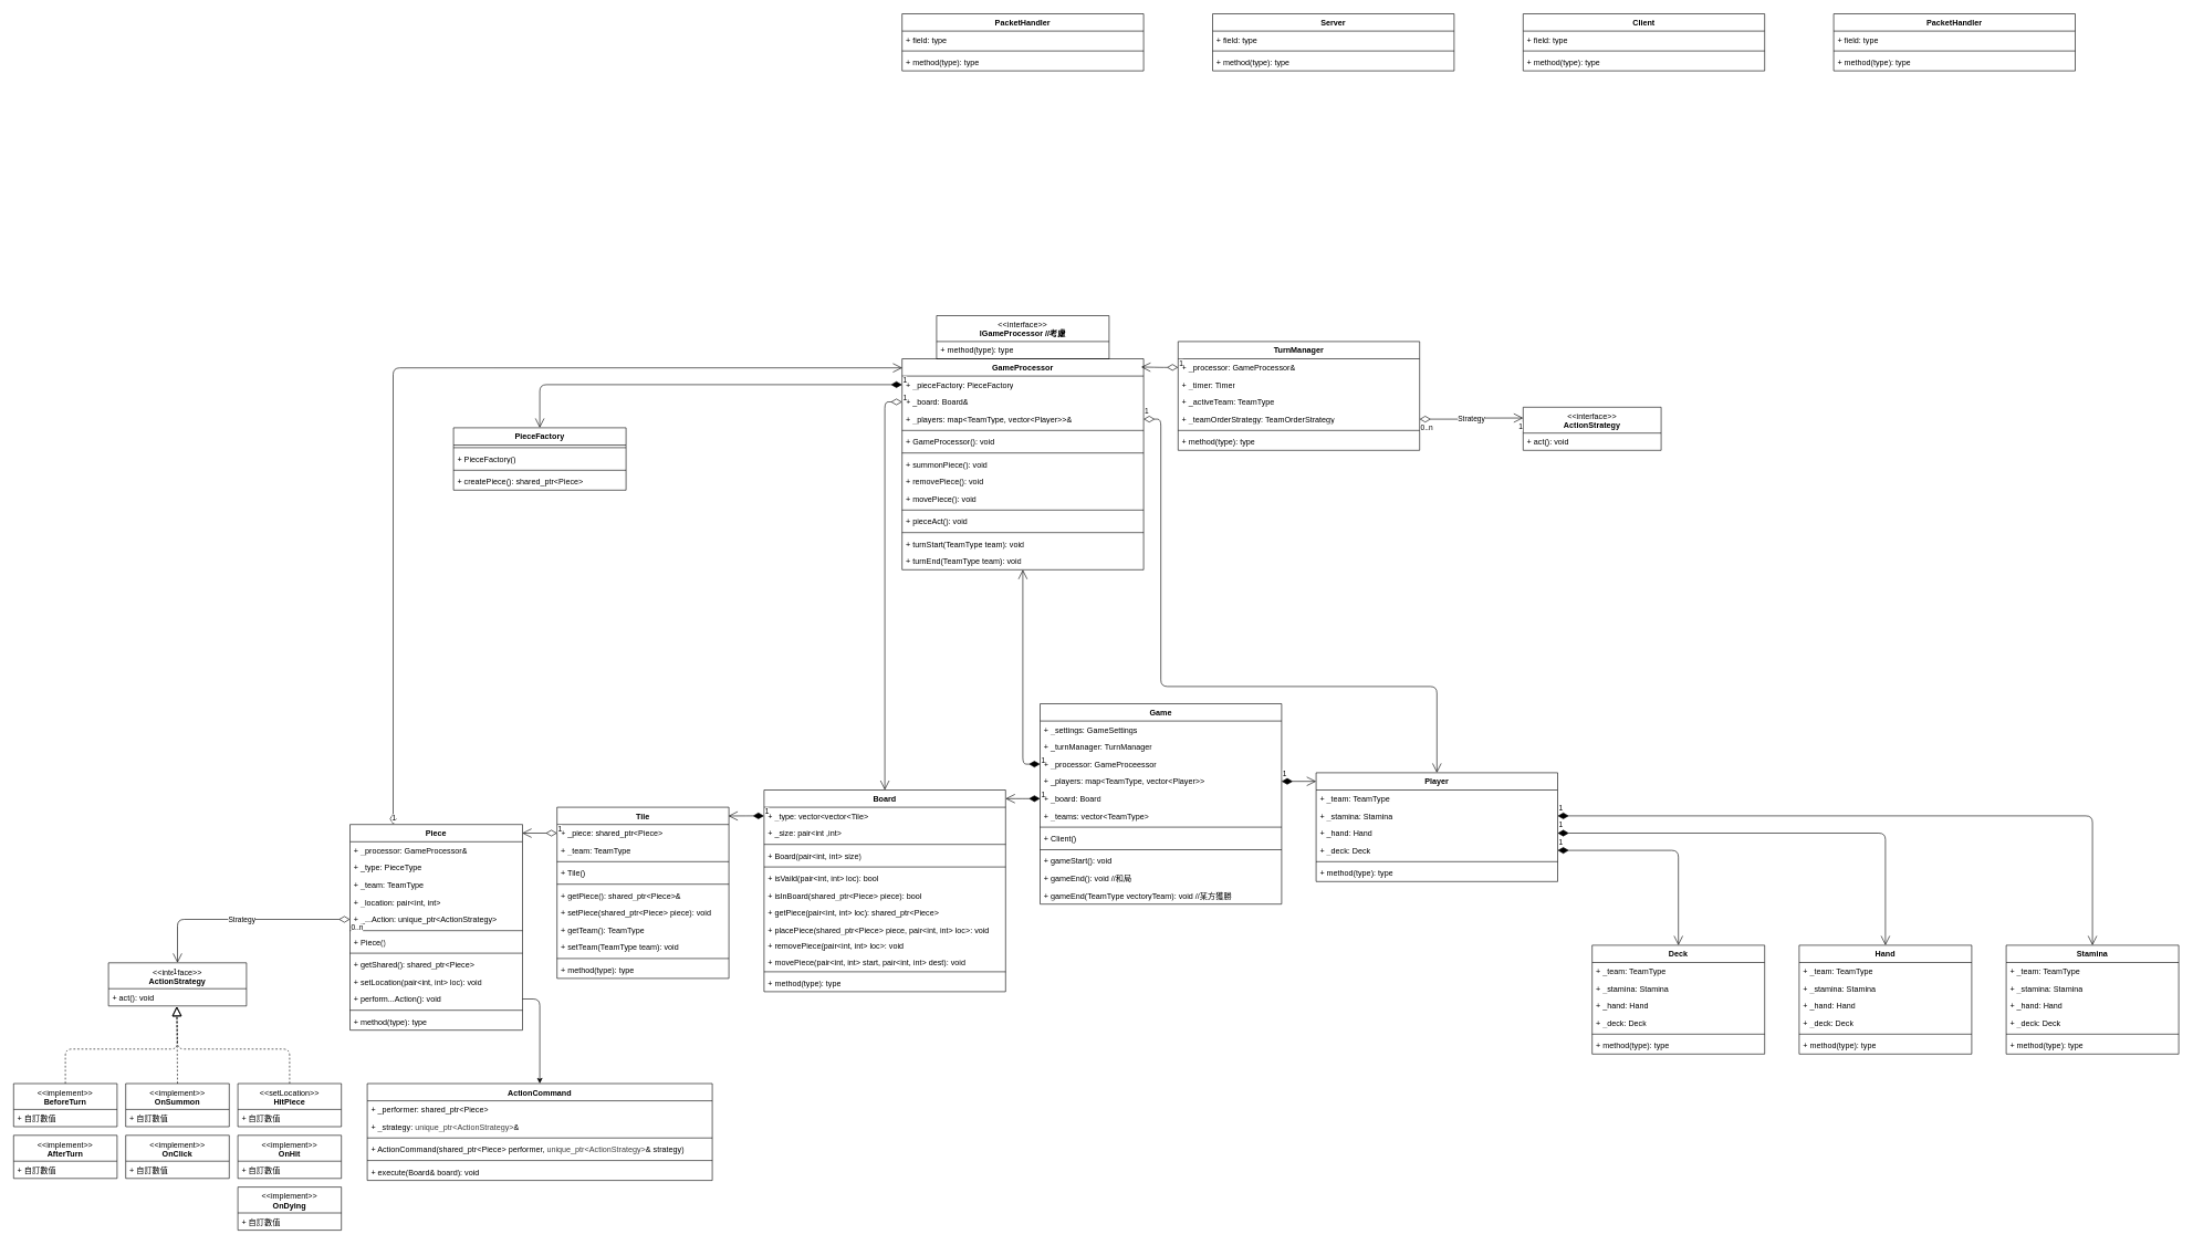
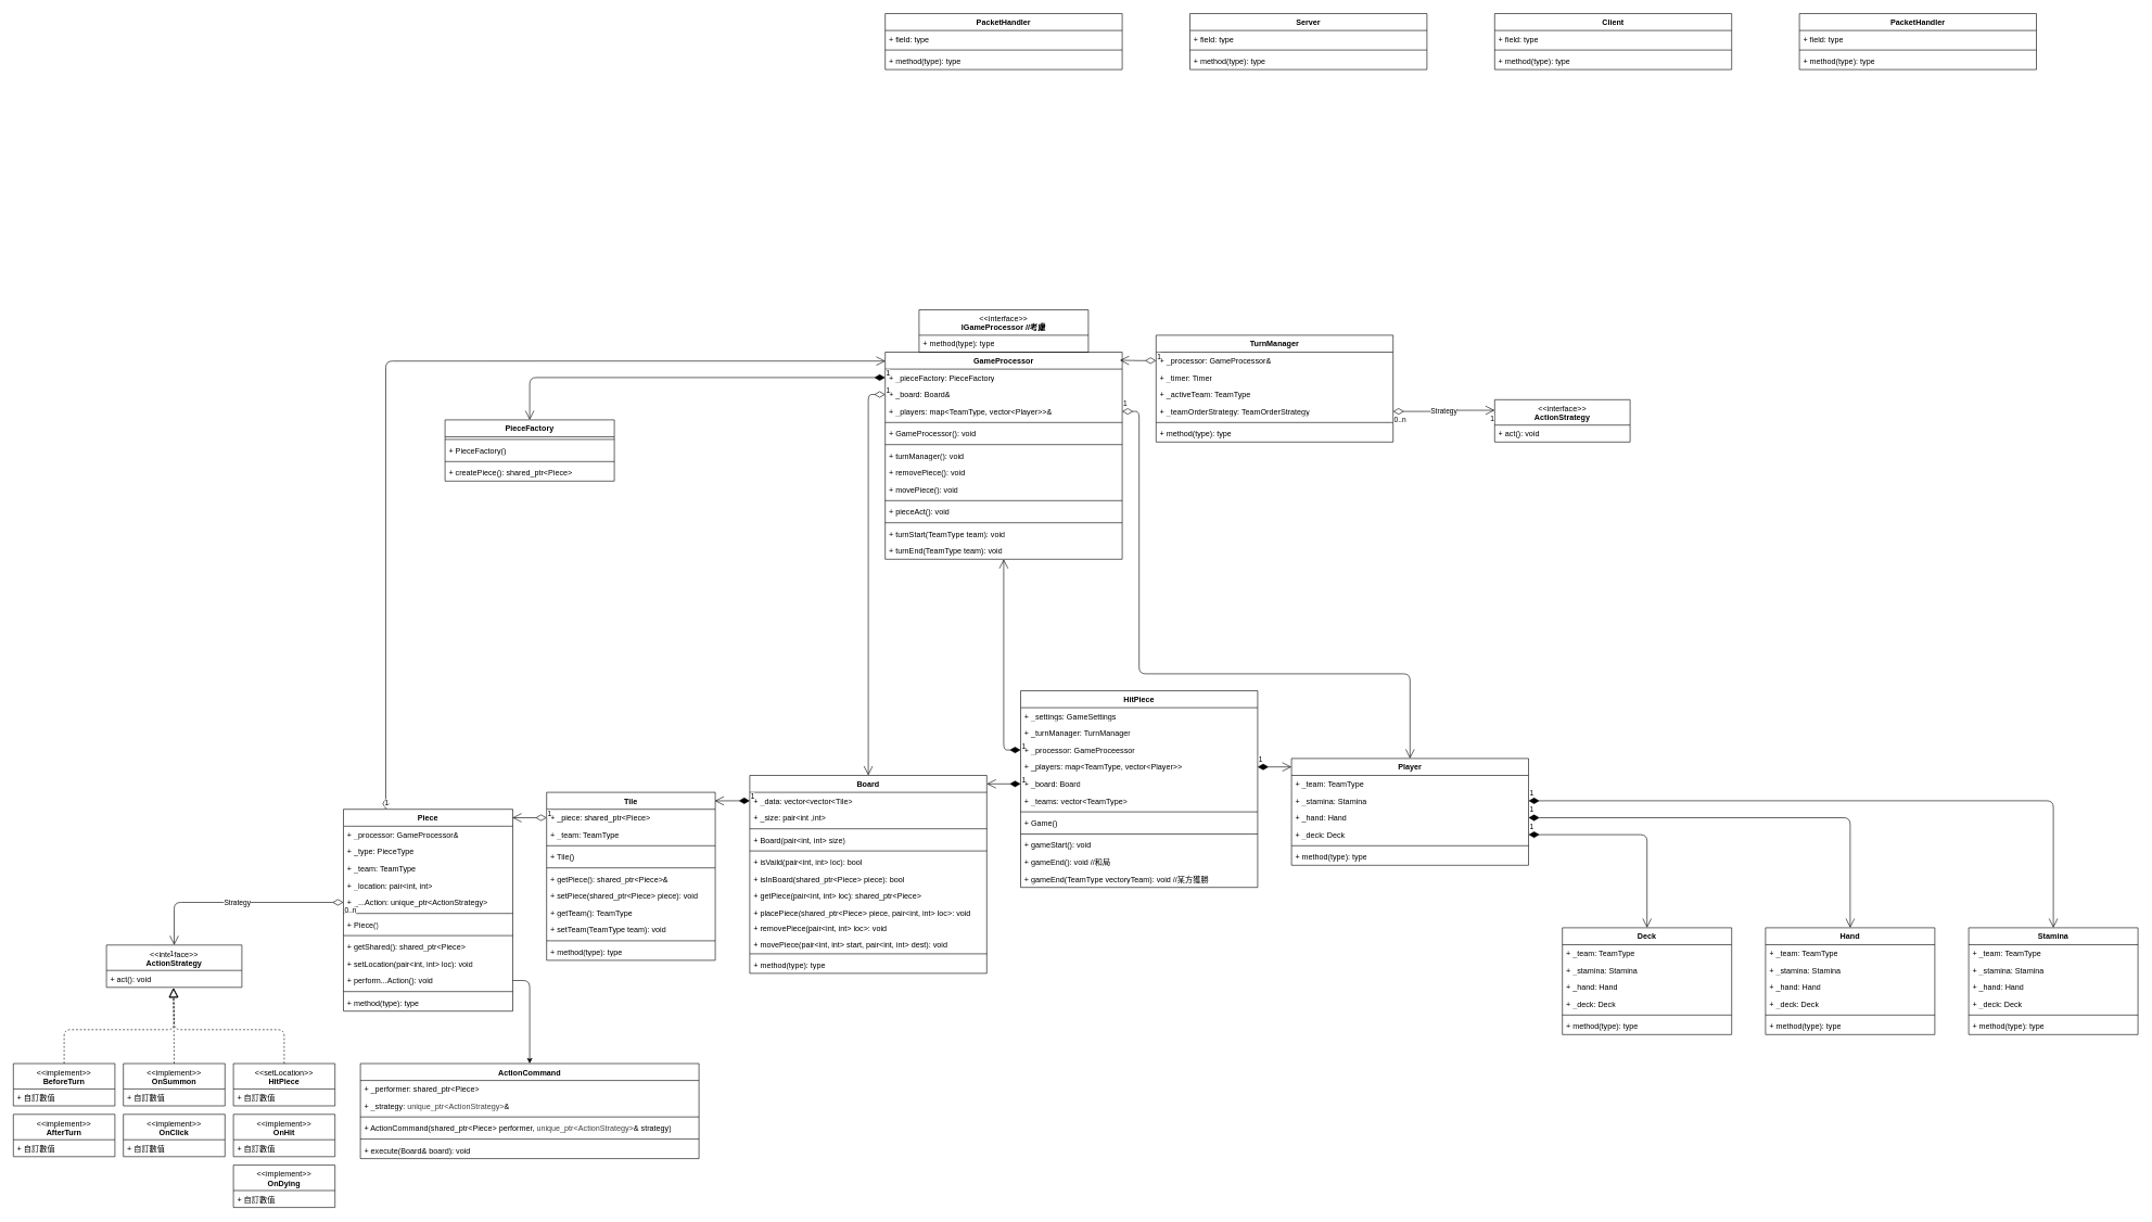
- <mxCell id="98" value="+ summonPiece(): void" style="text;strokeColor=none;fillColor=none;align=left;verticalAlign=top;spacingLeft=4;spacingRight=4;overflow=hidden;rotatable=0;points=[[0,0.5],[1,0.5]];portConstraint=eastwest;whiteSpace=wrap;html=1;" vertex="1" parent="91"><mxGeometry y="146" width="364" height="26" as="geometry" /></mxCell>
+ <mxCell id="98" value="+ turnManager(): void" style="text;strokeColor=none;fillColor=none;align=left;verticalAlign=top;spacingLeft=4;spacingRight=4;overflow=hidden;rotatable=0;points=[[0,0.5],[1,0.5]];portConstraint=eastwest;whiteSpace=wrap;html=1;" vertex="1" parent="91"><mxGeometry y="146" width="364" height="26" as="geometry" /></mxCell>
- <mxCell id="2" value="Game" style="swimlane;fontStyle=1;align=center;verticalAlign=top;childLayout=stackLayout;horizontal=1;startSize=26;horizontalStack=0;resizeParent=1;resizeParentMax=0;resizeLast=0;collapsible=1;marginBottom=0;whiteSpace=wrap;html=1;" parent="1" vertex="1"><mxGeometry x="1567" y="1060" width="364" height="302" as="geometry" /></mxCell>
+ <mxCell id="2" value="HitPiece" style="swimlane;fontStyle=1;align=center;verticalAlign=top;childLayout=stackLayout;horizontal=1;startSize=26;horizontalStack=0;resizeParent=1;resizeParentMax=0;resizeLast=0;collapsible=1;marginBottom=0;whiteSpace=wrap;html=1;" parent="1" vertex="1"><mxGeometry x="1567" y="1060" width="364" height="302" as="geometry" /></mxCell>
- <mxCell id="16" value="+ _type: vector&amp;lt;vector&amp;lt;Tile&amp;gt;" style="text;strokeColor=none;fillColor=none;align=left;verticalAlign=top;spacingLeft=4;spacingRight=4;overflow=hidden;rotatable=0;points=[[0,0.5],[1,0.5]];portConstraint=eastwest;whiteSpace=wrap;html=1;" parent="15" vertex="1"><mxGeometry y="26" width="364" height="26" as="geometry" /></mxCell>
+ <mxCell id="16" value="+ _data: vector&amp;lt;vector&amp;lt;Tile&amp;gt;" style="text;strokeColor=none;fillColor=none;align=left;verticalAlign=top;spacingLeft=4;spacingRight=4;overflow=hidden;rotatable=0;points=[[0,0.5],[1,0.5]];portConstraint=eastwest;whiteSpace=wrap;html=1;" parent="15" vertex="1"><mxGeometry y="26" width="364" height="26" as="geometry" /></mxCell>
- <mxCell id="10" value="+ Client()" style="text;strokeColor=none;fillColor=none;align=left;verticalAlign=top;spacingLeft=4;spacingRight=4;overflow=hidden;rotatable=0;points=[[0,0.5],[1,0.5]];portConstraint=eastwest;whiteSpace=wrap;html=1;" parent="2" vertex="1"><mxGeometry y="190" width="364" height="26" as="geometry" /></mxCell>
+ <mxCell id="10" value="+ Game()" style="text;strokeColor=none;fillColor=none;align=left;verticalAlign=top;spacingLeft=4;spacingRight=4;overflow=hidden;rotatable=0;points=[[0,0.5],[1,0.5]];portConstraint=eastwest;whiteSpace=wrap;html=1;" parent="2" vertex="1"><mxGeometry y="190" width="364" height="26" as="geometry" /></mxCell>
